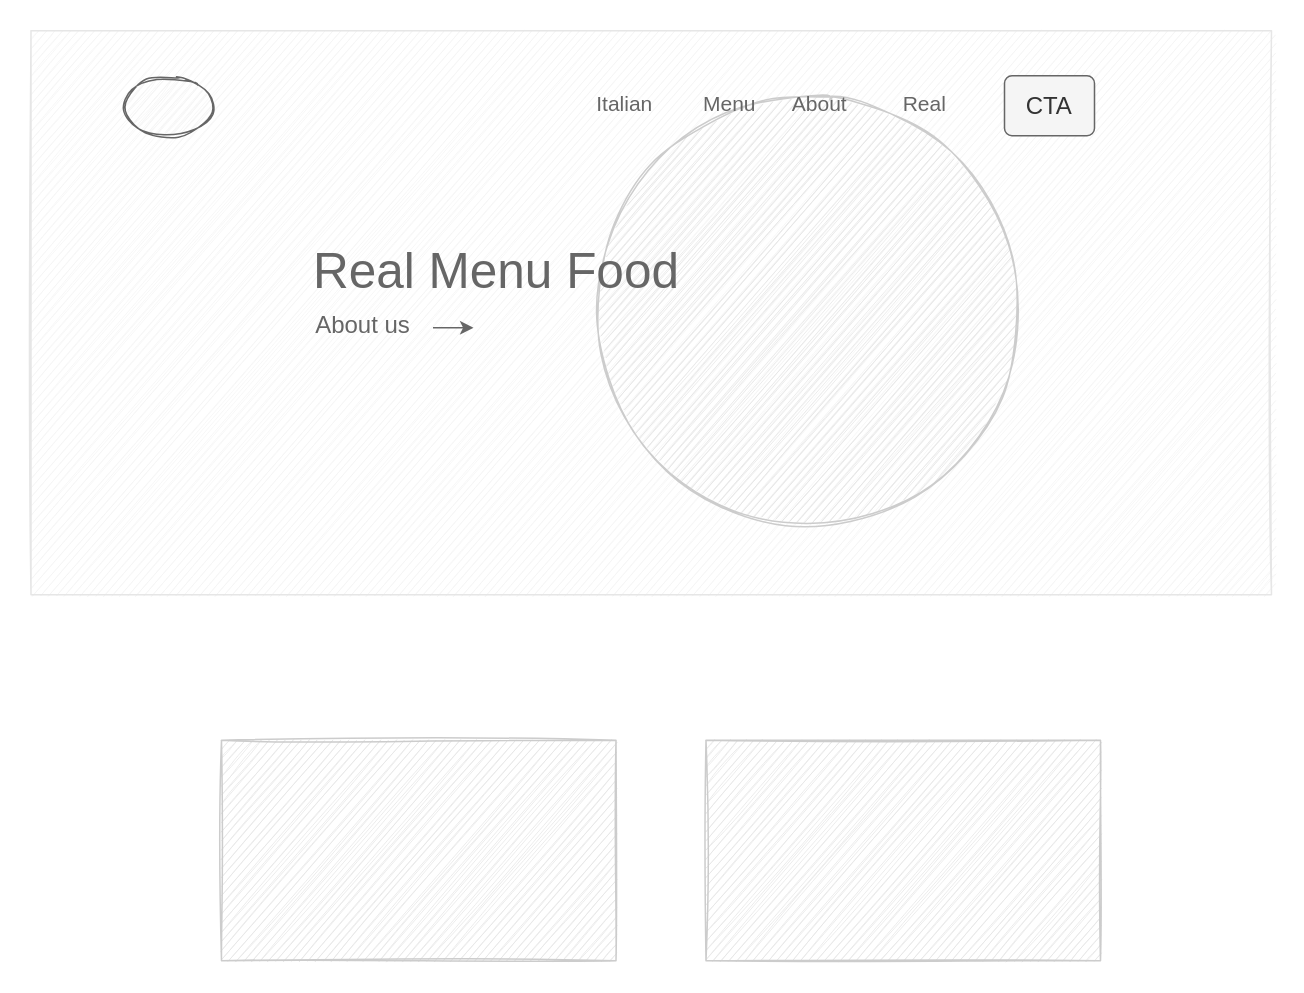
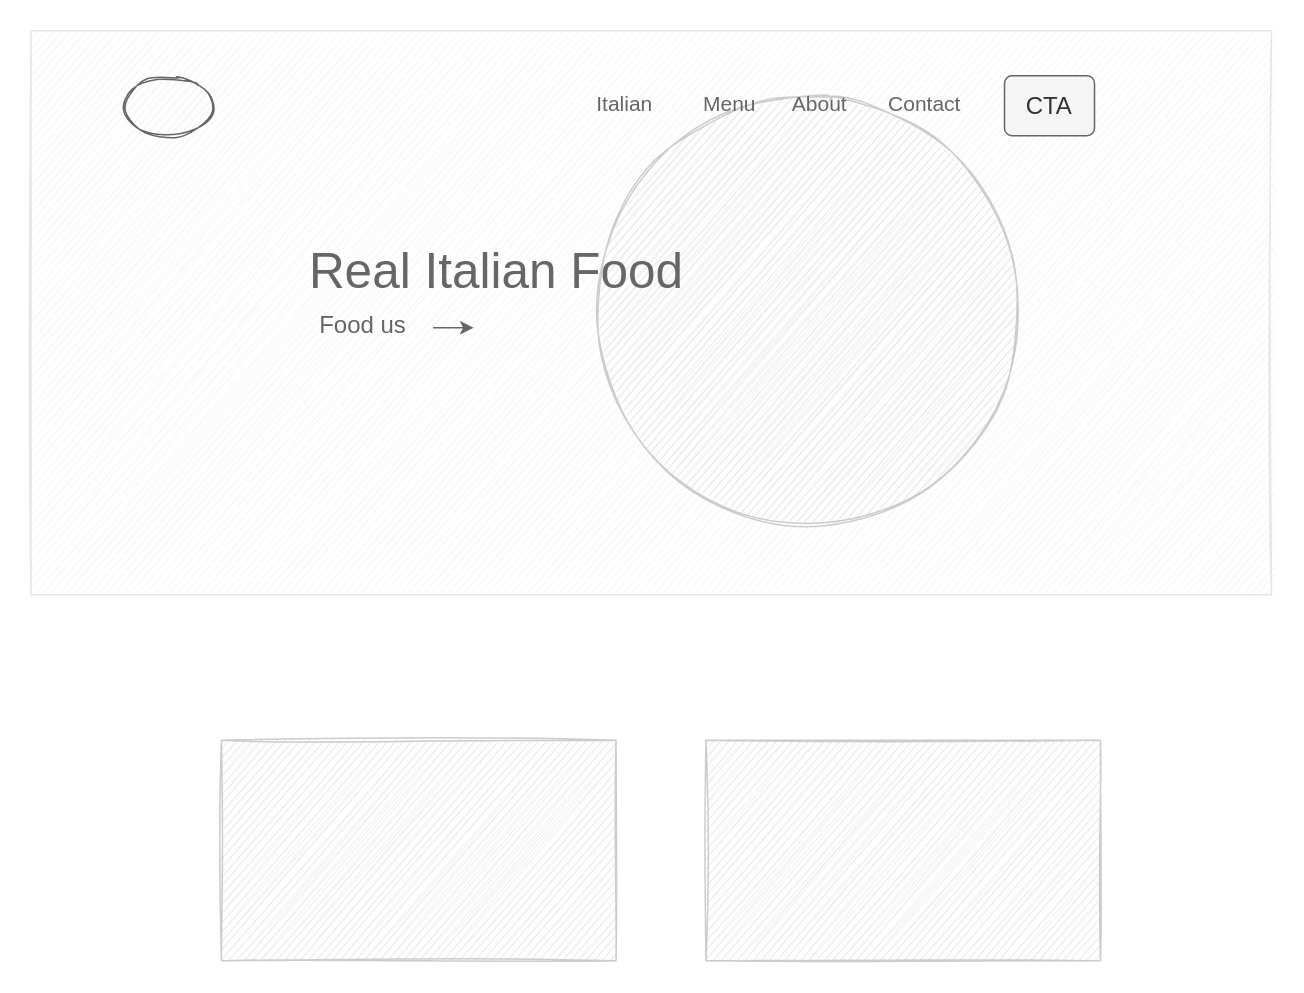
- <mxCell id="9" value="Real" style="fillColor=none;strokeColor=none;fontSize=14;fontColor=#666666;sketch=1;" vertex="1" parent="5"><mxGeometry x="200" width="80" height="30" as="geometry" /></mxCell>
+ <mxCell id="9" value="Contact" style="fillColor=none;strokeColor=none;fontSize=14;fontColor=#666666;sketch=1;" vertex="1" parent="5"><mxGeometry x="200" width="80" height="30" as="geometry" /></mxCell>
- <mxCell id="12" value="Real Menu Food" style="text;html=1;strokeColor=none;fillColor=none;align=center;verticalAlign=middle;whiteSpace=wrap;rounded=0;labelBackgroundColor=none;sketch=1;fontColor=#666666;fontSize=33;" vertex="1" parent="1"><mxGeometry x="204" y="163" width="253" height="34" as="geometry" /></mxCell>
+ <mxCell id="12" value="Real Italian Food" style="text;html=1;strokeColor=none;fillColor=none;align=center;verticalAlign=middle;whiteSpace=wrap;rounded=0;labelBackgroundColor=none;sketch=1;fontColor=#666666;fontSize=33;" vertex="1" parent="1"><mxGeometry x="204" y="163" width="253" height="34" as="geometry" /></mxCell>
- <mxCell id="13" value="About us" style="text;html=1;strokeColor=none;fillColor=none;align=center;verticalAlign=middle;whiteSpace=wrap;rounded=0;labelBackgroundColor=none;sketch=1;fontSize=16;fontColor=#666666;" vertex="1" parent="1"><mxGeometry x="204" y="201" width="75" height="30" as="geometry" /></mxCell>
+ <mxCell id="13" value="Food us" style="text;html=1;strokeColor=none;fillColor=none;align=center;verticalAlign=middle;whiteSpace=wrap;rounded=0;labelBackgroundColor=none;sketch=1;fontSize=16;fontColor=#666666;" vertex="1" parent="1"><mxGeometry x="204" y="201" width="75" height="30" as="geometry" /></mxCell>
